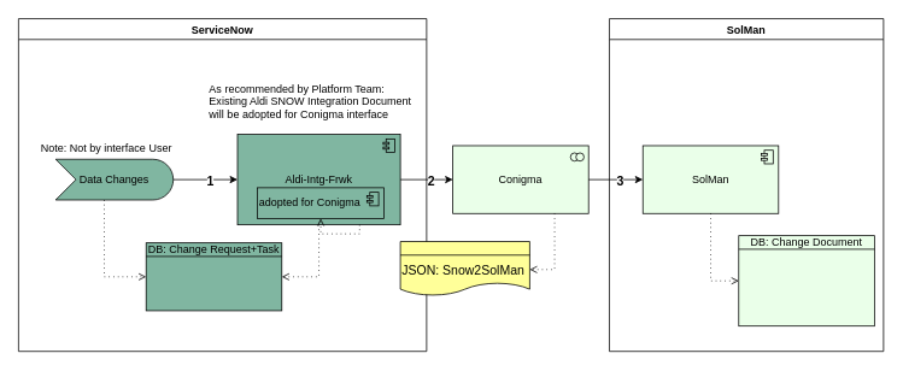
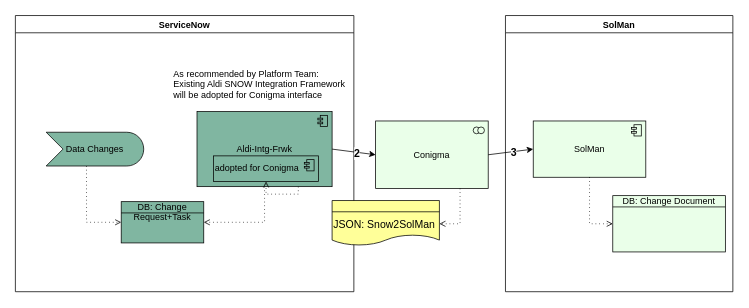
- <mxCell id="4" value="As recommended by Platform Team:&lt;br&gt;&lt;div&gt;Existing Aldi SNOW Integration Document &lt;br&gt;&lt;/div&gt;&lt;div&gt;will be adopted for Conigma interface &lt;/div&gt;" style="text;html=1;align=left;verticalAlign=middle;resizable=0;points=[];autosize=1;strokeColor=none;fillColor=none;" vertex="1" parent="3"><mxGeometry x="209" y="69" width="239" height="46" as="geometry" /></mxCell>
+ <mxCell id="4" value="As recommended by Platform Team:&lt;br&gt;&lt;div&gt;Existing Aldi SNOW Integration Framework &lt;br&gt;&lt;/div&gt;&lt;div&gt;will be adopted for Conigma interface &lt;/div&gt;" style="text;html=1;align=left;verticalAlign=middle;resizable=0;points=[];autosize=1;strokeColor=none;fillColor=none;" vertex="1" parent="3"><mxGeometry x="209" y="69" width="239" height="46" as="geometry" /></mxCell>
- <mxCell id="24" value="Note: Not by interface User" style="text;html=1;align=left;verticalAlign=middle;resizable=0;points=[];autosize=1;strokeColor=none;fillColor=none;" vertex="1" parent="1"><mxGeometry x="43" y="155" width="155" height="18" as="geometry" /></mxCell>
- <mxCell id="6" value="" style="edgeStyle=none;rounded=0;orthogonalLoop=1;jettySize=auto;html=1;fillColor=#80b6a1;" parent="1" source="8" target="9" edge="1"><mxGeometry relative="1" as="geometry" /></mxCell>
- <mxCell id="7" value="&lt;font style=&quot;font-size: 14px&quot;&gt;&lt;b&gt;1&lt;/b&gt;&lt;/font&gt;" style="edgeLabel;html=1;align=center;verticalAlign=middle;resizable=0;points=[];fillColor=#80b6a1;" parent="6" vertex="1" connectable="0"><mxGeometry x="0.139" relative="1" as="geometry"><mxPoint y="1" as="offset" /></mxGeometry></mxCell>
- <mxCell id="11" value="Conigma" style="html=1;outlineConnect=0;whiteSpace=wrap;fillColor=#EAFFE9;shape=mxgraph.archimate3.application;appType=collab;archiType=square;" parent="1" vertex="1"><mxGeometry x="500" y="160.5" width="150" height="75" as="geometry" /></mxCell>
+ <mxCell id="11" value="Conigma" style="html=1;outlineConnect=0;whiteSpace=wrap;fillColor=#EAFFE9;shape=mxgraph.archimate3.application;appType=collab;archiType=square;" parent="1" vertex="1"><mxGeometry x="500" y="160.5" width="150" height="90" as="geometry" /></mxCell>
- <mxCell id="5" value="DB: Change Request+Task" style="html=1;outlineConnect=0;whiteSpace=wrap;fillColor=#80b6a1;shape=mxgraph.archimate3.businessObject;overflow=fill" parent="1" vertex="1"><mxGeometry x="161" y="268" width="150" height="75" as="geometry" /></mxCell>
+ <mxCell id="5" value="DB: Change Request+Task" style="html=1;outlineConnect=0;whiteSpace=wrap;fillColor=#80b6a1;shape=mxgraph.archimate3.businessObject;overflow=fill" parent="1" vertex="1"><mxGeometry x="161" y="268" width="110" height="55" as="geometry" /></mxCell>
- <mxCell id="13" value="DB: Change Document" style="html=1;outlineConnect=0;whiteSpace=wrap;fillColor=#EAFFE9;shape=mxgraph.archimate3.businessObject;overflow=fill" parent="1" vertex="1"><mxGeometry x="816" y="260" width="150" height="100" as="geometry" /></mxCell>
+ <mxCell id="13" value="DB: Change Document" style="html=1;outlineConnect=0;whiteSpace=wrap;fillColor=#EAFFE9;shape=mxgraph.archimate3.businessObject;overflow=fill" parent="1" vertex="1"><mxGeometry x="816" y="260" width="150" height="75" as="geometry" /></mxCell>
